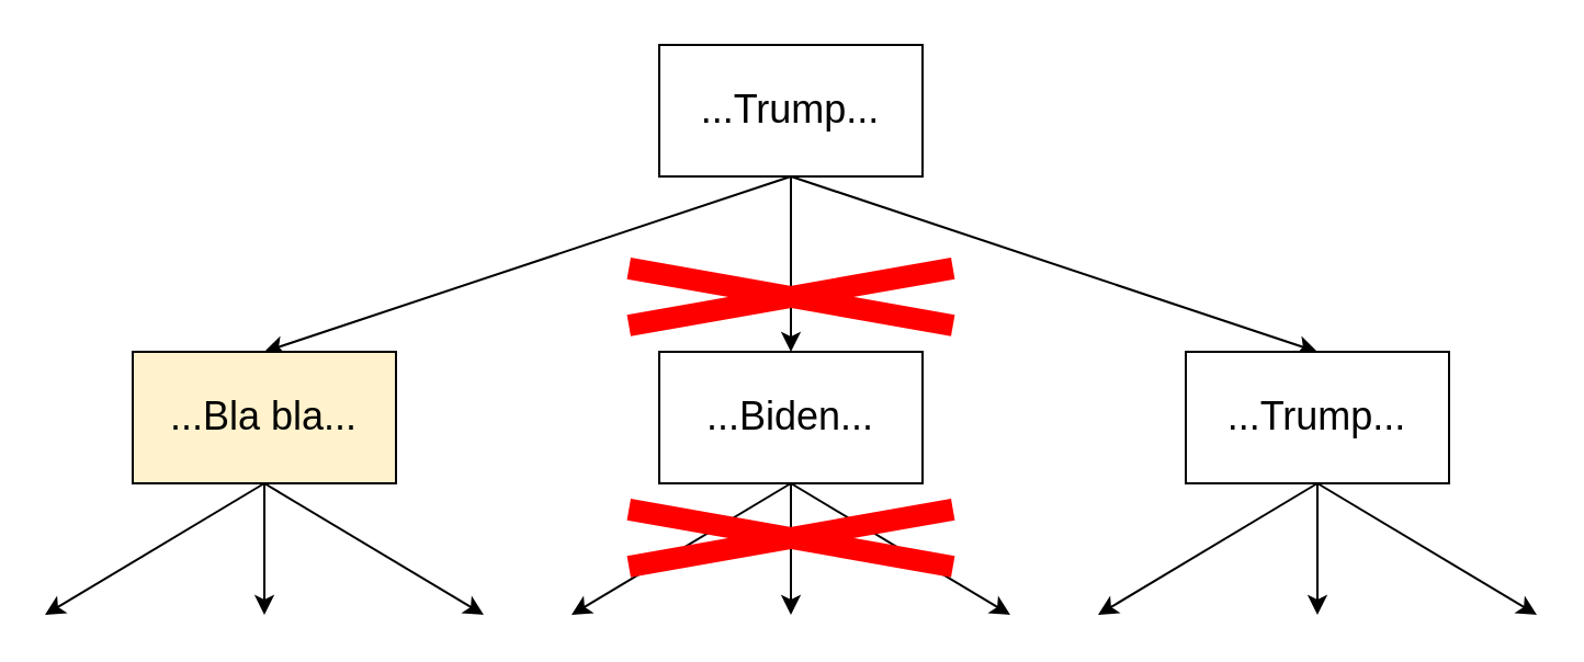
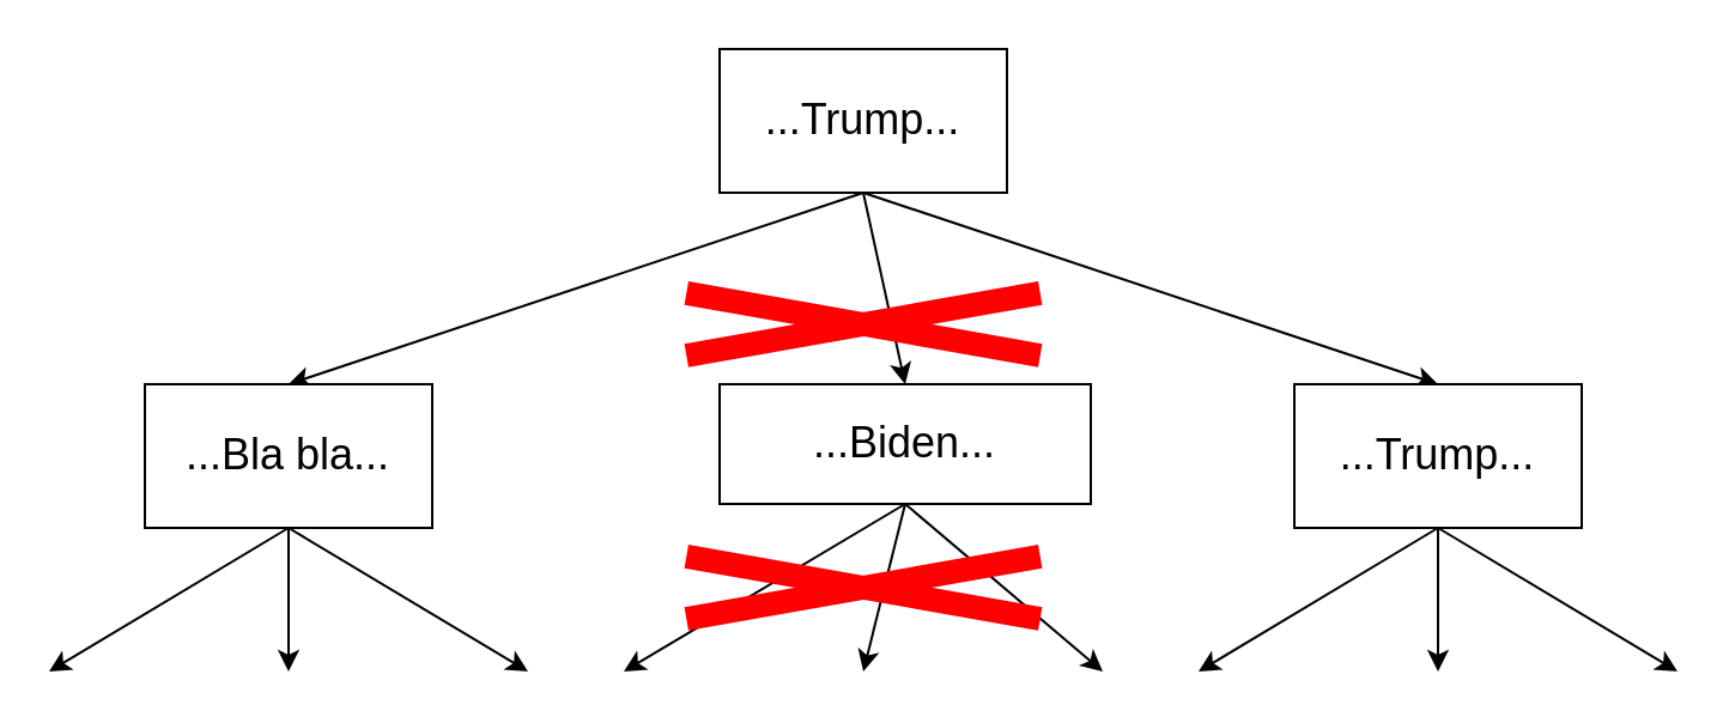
- <mxCell id="17" value="&lt;font style=&quot;font-size: 18px&quot;&gt;...Bla bla...&lt;/font&gt;" style="rounded=0;whiteSpace=wrap;html=1;fillColor=#fff2cc;" vertex="1" parent="1"><mxGeometry x="60" y="160" width="120" height="60" as="geometry" /></mxCell>
+ <mxCell id="17" value="&lt;font style=&quot;font-size: 18px&quot;&gt;...Bla bla...&lt;/font&gt;" style="rounded=0;whiteSpace=wrap;html=1;" vertex="1" parent="1"><mxGeometry x="60" y="160" width="120" height="60" as="geometry" /></mxCell>
- <mxCell id="13" value="&lt;font style=&quot;font-size: 18px&quot;&gt;...Biden...&lt;/font&gt;" style="rounded=0;whiteSpace=wrap;html=1;" vertex="1" parent="1"><mxGeometry x="300" y="160" width="120" height="60" as="geometry" /></mxCell>
+ <mxCell id="13" value="&lt;font style=&quot;font-size: 18px&quot;&gt;...Biden...&lt;/font&gt;" style="rounded=0;whiteSpace=wrap;html=1;" vertex="1" parent="1"><mxGeometry x="300" y="160" width="155" height="50" as="geometry" /></mxCell>
